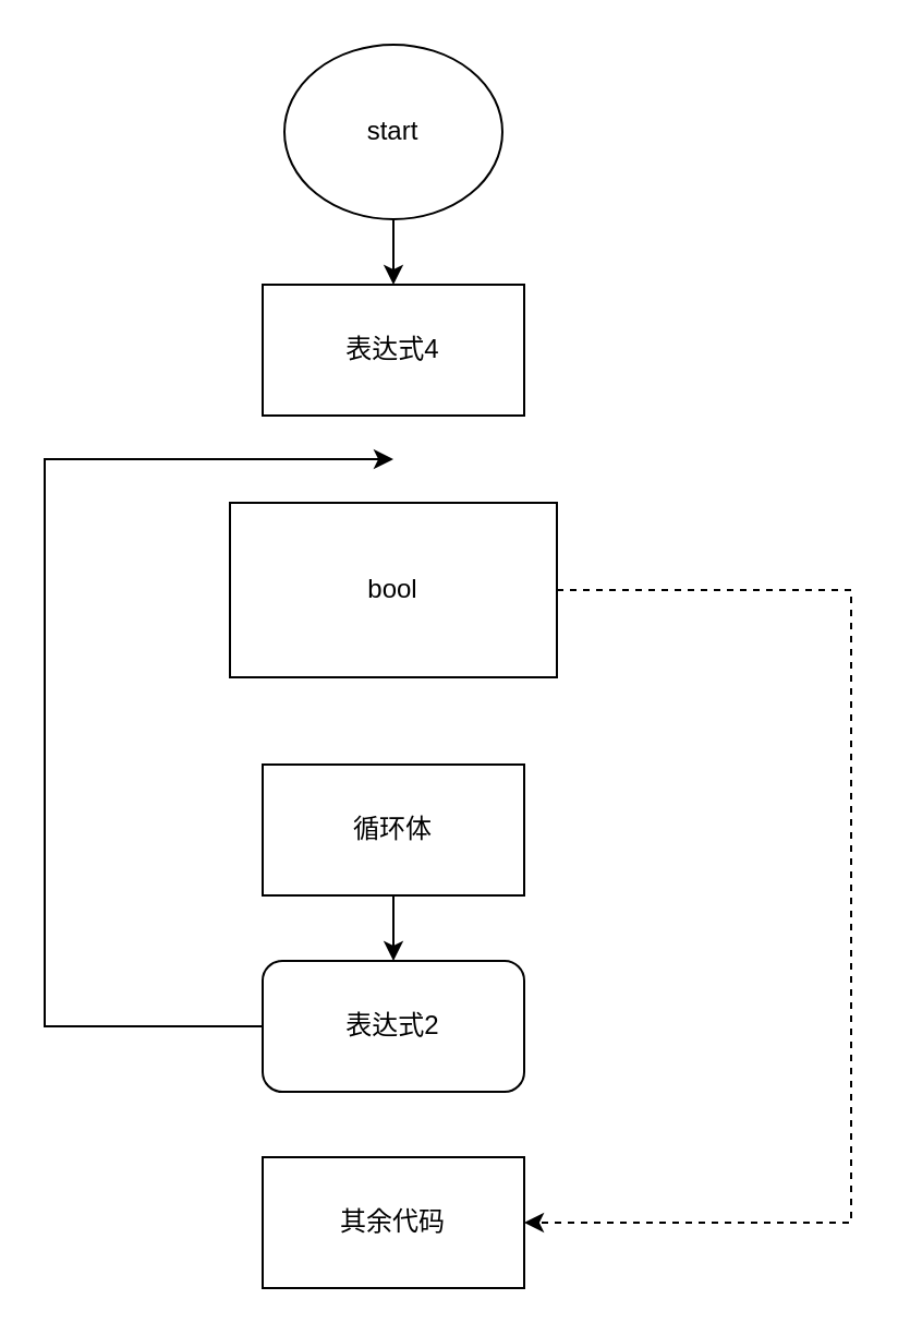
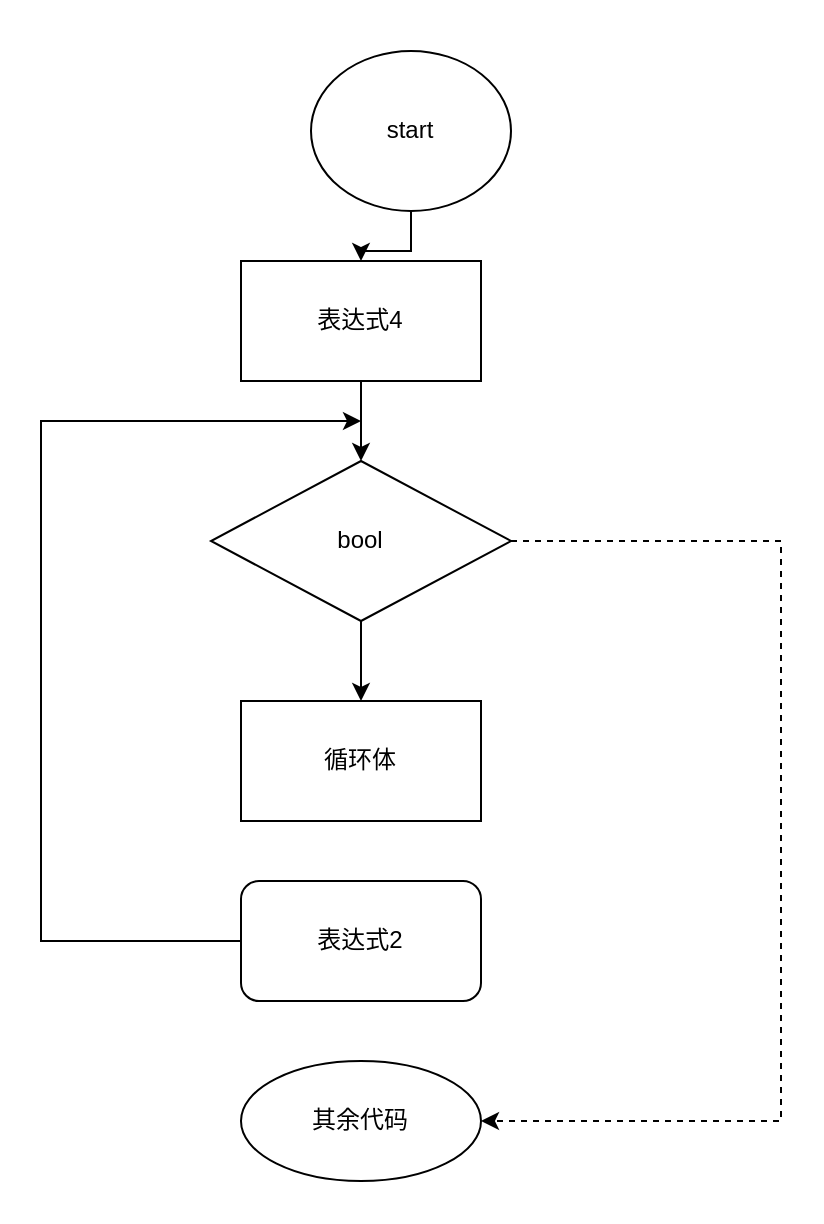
- <mxCell id="3" value="start" style="ellipse;whiteSpace=wrap;html=1;" vertex="1" parent="1"><mxGeometry x="130" width="100" height="80" as="geometry" y="20" /></mxCell>
+ <mxCell id="3" value="start" style="ellipse;whiteSpace=wrap;html=1;" vertex="1" parent="1"><mxGeometry x="155" y="25" width="100" height="80" as="geometry" /></mxCell>
+ <mxCell id="12" value="" style="edgeStyle=orthogonalEdgeStyle;rounded=0;orthogonalLoop=1;jettySize=auto;html=1;" edge="1" parent="1" source="13" target="6"><mxGeometry relative="1" as="geometry" /></mxCell>
- <mxCell id="6" value="bool" style="whiteSpace=wrap;html=1;rounded=0;" vertex="1" parent="1"><mxGeometry x="105" y="230" width="150" height="80" as="geometry" /></mxCell>
+ <mxCell id="6" value="bool" style="rhombus;whiteSpace=wrap;html=1;" vertex="1" parent="1"><mxGeometry x="105" y="230" width="150" height="80" as="geometry" /></mxCell>
+ <mxCell id="4" value="" style="edgeStyle=orthogonalEdgeStyle;rounded=0;orthogonalLoop=1;jettySize=auto;html=1;" edge="1" parent="1" source="6" target="8"><mxGeometry relative="1" as="geometry" /></mxCell>
- <mxCell id="7" value="" style="edgeStyle=orthogonalEdgeStyle;rounded=0;orthogonalLoop=1;jettySize=auto;html=1;" edge="1" parent="1" source="8" target="11"><mxGeometry relative="1" as="geometry" /></mxCell>
- <mxCell id="9" value="其余代码" style="rounded=0;whiteSpace=wrap;html=1;" vertex="1" parent="1"><mxGeometry x="120" y="530" width="120" height="60" as="geometry" /></mxCell>
+ <mxCell id="9" value="其余代码" style="ellipse;whiteSpace=wrap;html=1;" vertex="1" parent="1"><mxGeometry x="120" y="530" width="120" height="60" as="geometry" /></mxCell>
